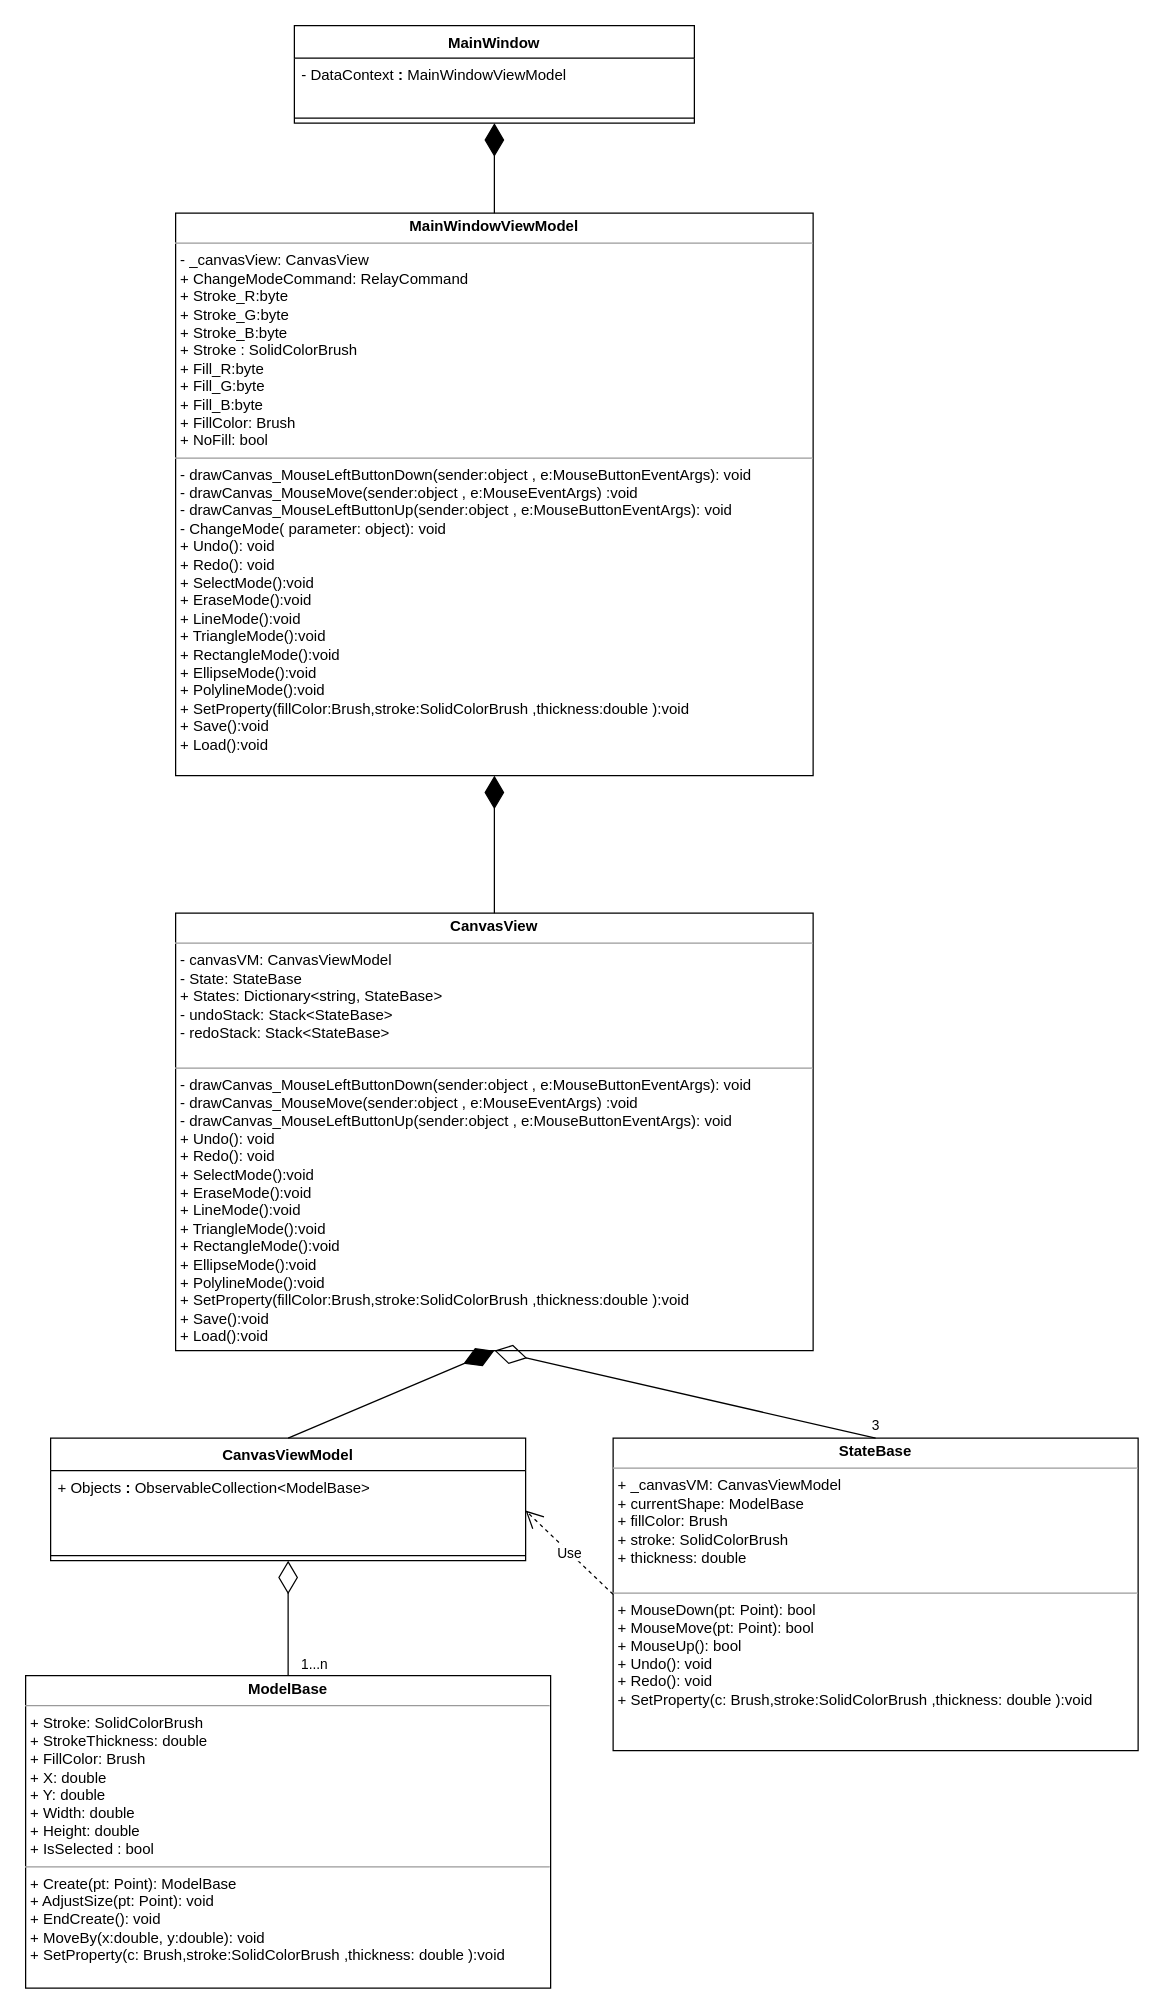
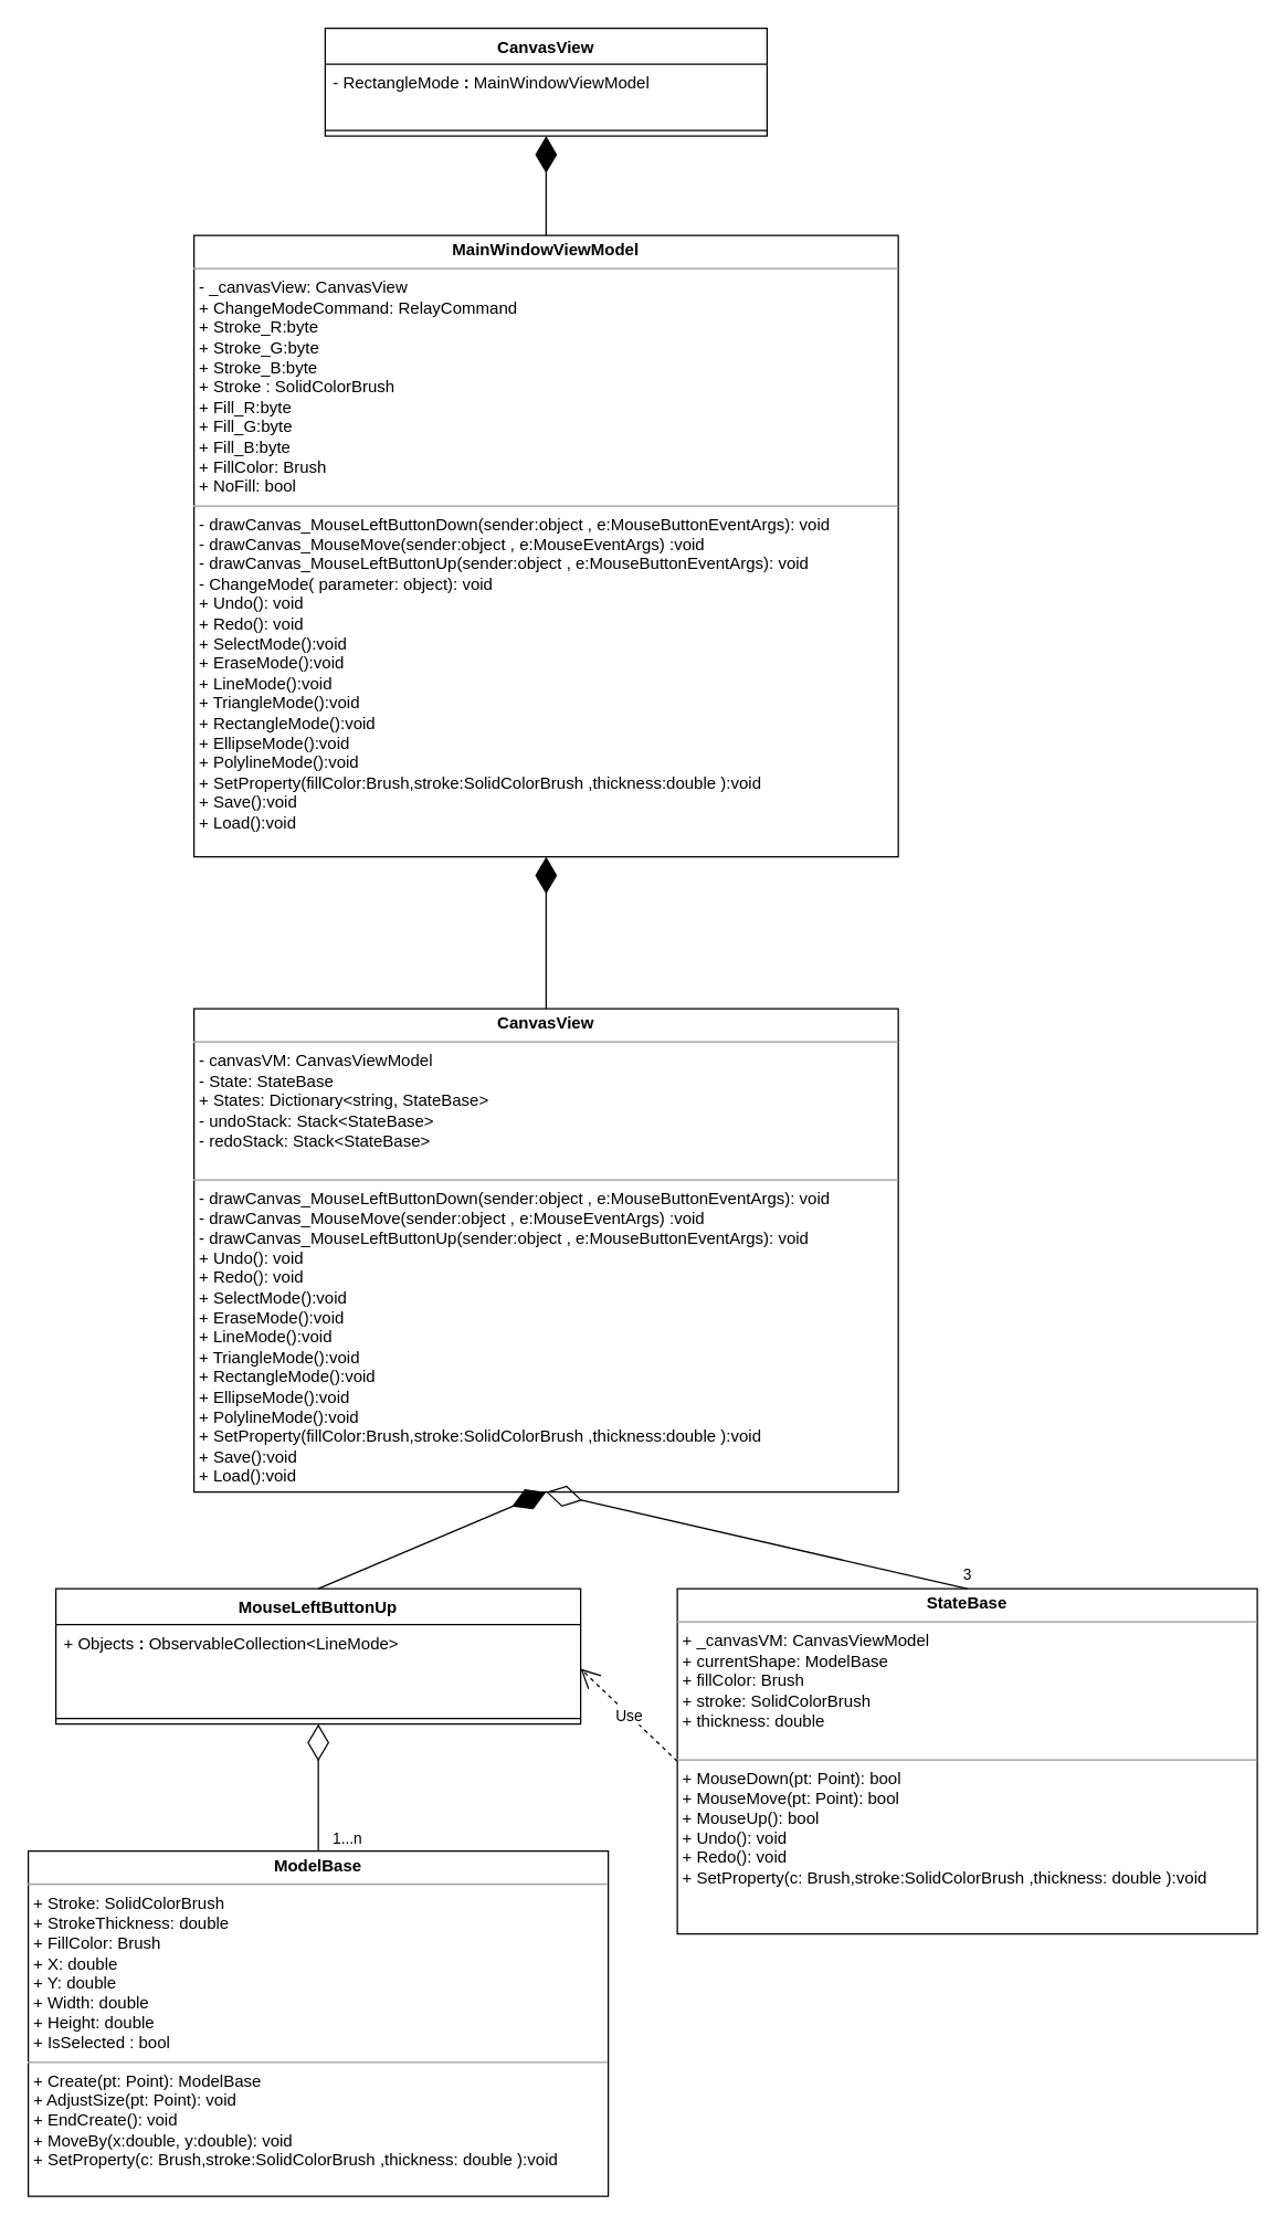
- <mxCell id="5" value="MainWindow" style="swimlane;fontStyle=1;align=center;verticalAlign=top;childLayout=stackLayout;horizontal=1;startSize=26;horizontalStack=0;resizeParent=1;resizeParentMax=0;resizeLast=0;collapsible=1;marginBottom=0;whiteSpace=wrap;html=1;" vertex="1" parent="1"><mxGeometry x="235" y="20" width="320" height="78" as="geometry" /></mxCell>
+ <mxCell id="5" value="CanvasView" style="swimlane;fontStyle=1;align=center;verticalAlign=top;childLayout=stackLayout;horizontal=1;startSize=26;horizontalStack=0;resizeParent=1;resizeParentMax=0;resizeLast=0;collapsible=1;marginBottom=0;whiteSpace=wrap;html=1;" vertex="1" parent="1"><mxGeometry x="235" y="20" width="320" height="78" as="geometry" /></mxCell>
- <mxCell id="6" value="&lt;div style=&quot;text-align: center;&quot;&gt;&lt;span style=&quot;background-color: initial;&quot;&gt;-&amp;nbsp;DataContext &lt;b&gt;: &lt;/b&gt;MainWindowViewModel&lt;/span&gt;&lt;/div&gt;" style="text;strokeColor=none;fillColor=none;align=left;verticalAlign=top;spacingLeft=4;spacingRight=4;overflow=hidden;rotatable=0;points=[[0,0.5],[1,0.5]];portConstraint=eastwest;whiteSpace=wrap;html=1;" vertex="1" parent="5"><mxGeometry y="26" width="320" height="44" as="geometry" /></mxCell>
+ <mxCell id="6" value="&lt;div style=&quot;text-align: center;&quot;&gt;&lt;span style=&quot;background-color: initial;&quot;&gt;-&amp;nbsp;RectangleMode &lt;b&gt;: &lt;/b&gt;MainWindowViewModel&lt;/span&gt;&lt;/div&gt;" style="text;strokeColor=none;fillColor=none;align=left;verticalAlign=top;spacingLeft=4;spacingRight=4;overflow=hidden;rotatable=0;points=[[0,0.5],[1,0.5]];portConstraint=eastwest;whiteSpace=wrap;html=1;" vertex="1" parent="5"><mxGeometry y="26" width="320" height="44" as="geometry" /></mxCell>
- <mxCell id="9" value="CanvasViewModel" style="swimlane;fontStyle=1;align=center;verticalAlign=top;childLayout=stackLayout;horizontal=1;startSize=26;horizontalStack=0;resizeParent=1;resizeParentMax=0;resizeLast=0;collapsible=1;marginBottom=0;whiteSpace=wrap;html=1;" vertex="1" parent="1"><mxGeometry x="40" y="1150" width="380" height="98" as="geometry" /></mxCell>
+ <mxCell id="9" value="MouseLeftButtonUp" style="swimlane;fontStyle=1;align=center;verticalAlign=top;childLayout=stackLayout;horizontal=1;startSize=26;horizontalStack=0;resizeParent=1;resizeParentMax=0;resizeLast=0;collapsible=1;marginBottom=0;whiteSpace=wrap;html=1;" vertex="1" parent="1"><mxGeometry x="40" y="1150" width="380" height="98" as="geometry" /></mxCell>
- <mxCell id="10" value="&lt;div style=&quot;text-align: center;&quot;&gt;+ Objects&amp;nbsp;&lt;b&gt;:&amp;nbsp;&lt;/b&gt;&lt;span style=&quot;background-color: initial;&quot;&gt;ObservableCollection&amp;lt;ModelBase&amp;gt;&lt;/span&gt;&lt;/div&gt;&lt;div style=&quot;text-align: center;&quot;&gt;&lt;span style=&quot;background-color: initial;&quot;&gt;&lt;b&gt;&amp;nbsp;&lt;/b&gt;&lt;/span&gt;&lt;/div&gt;" style="text;strokeColor=none;fillColor=none;align=left;verticalAlign=top;spacingLeft=4;spacingRight=4;overflow=hidden;rotatable=0;points=[[0,0.5],[1,0.5]];portConstraint=eastwest;whiteSpace=wrap;html=1;" vertex="1" parent="9"><mxGeometry y="26" width="380" height="64" as="geometry" /></mxCell>
+ <mxCell id="10" value="&lt;div style=&quot;text-align: center;&quot;&gt;+ Objects&amp;nbsp;&lt;b&gt;:&amp;nbsp;&lt;/b&gt;&lt;span style=&quot;background-color: initial;&quot;&gt;ObservableCollection&amp;lt;LineMode&amp;gt;&lt;/span&gt;&lt;/div&gt;&lt;div style=&quot;text-align: center;&quot;&gt;&lt;span style=&quot;background-color: initial;&quot;&gt;&lt;b&gt;&amp;nbsp;&lt;/b&gt;&lt;/span&gt;&lt;/div&gt;" style="text;strokeColor=none;fillColor=none;align=left;verticalAlign=top;spacingLeft=4;spacingRight=4;overflow=hidden;rotatable=0;points=[[0,0.5],[1,0.5]];portConstraint=eastwest;whiteSpace=wrap;html=1;" vertex="1" parent="9"><mxGeometry y="26" width="380" height="64" as="geometry" /></mxCell>
